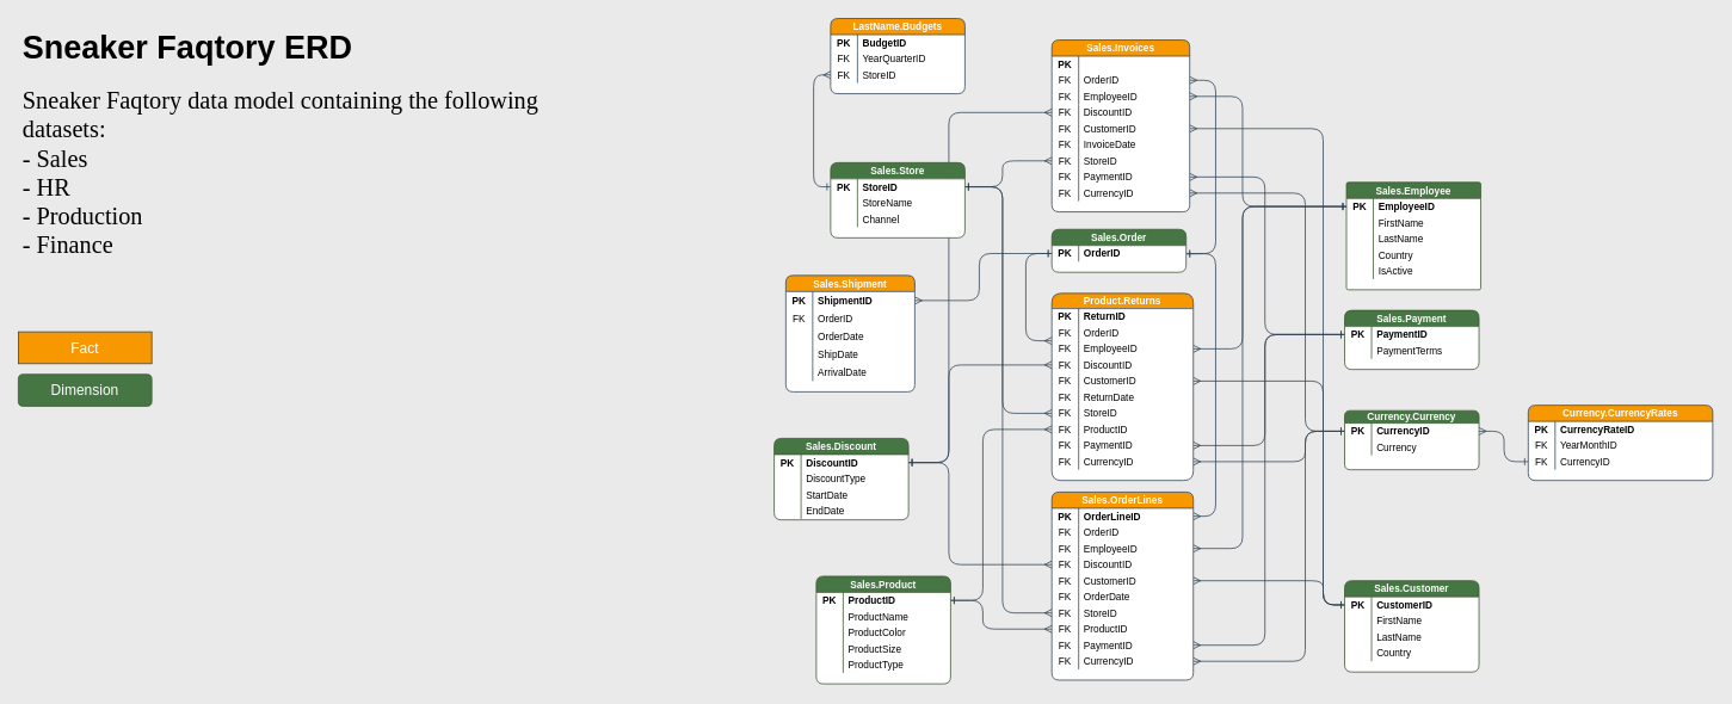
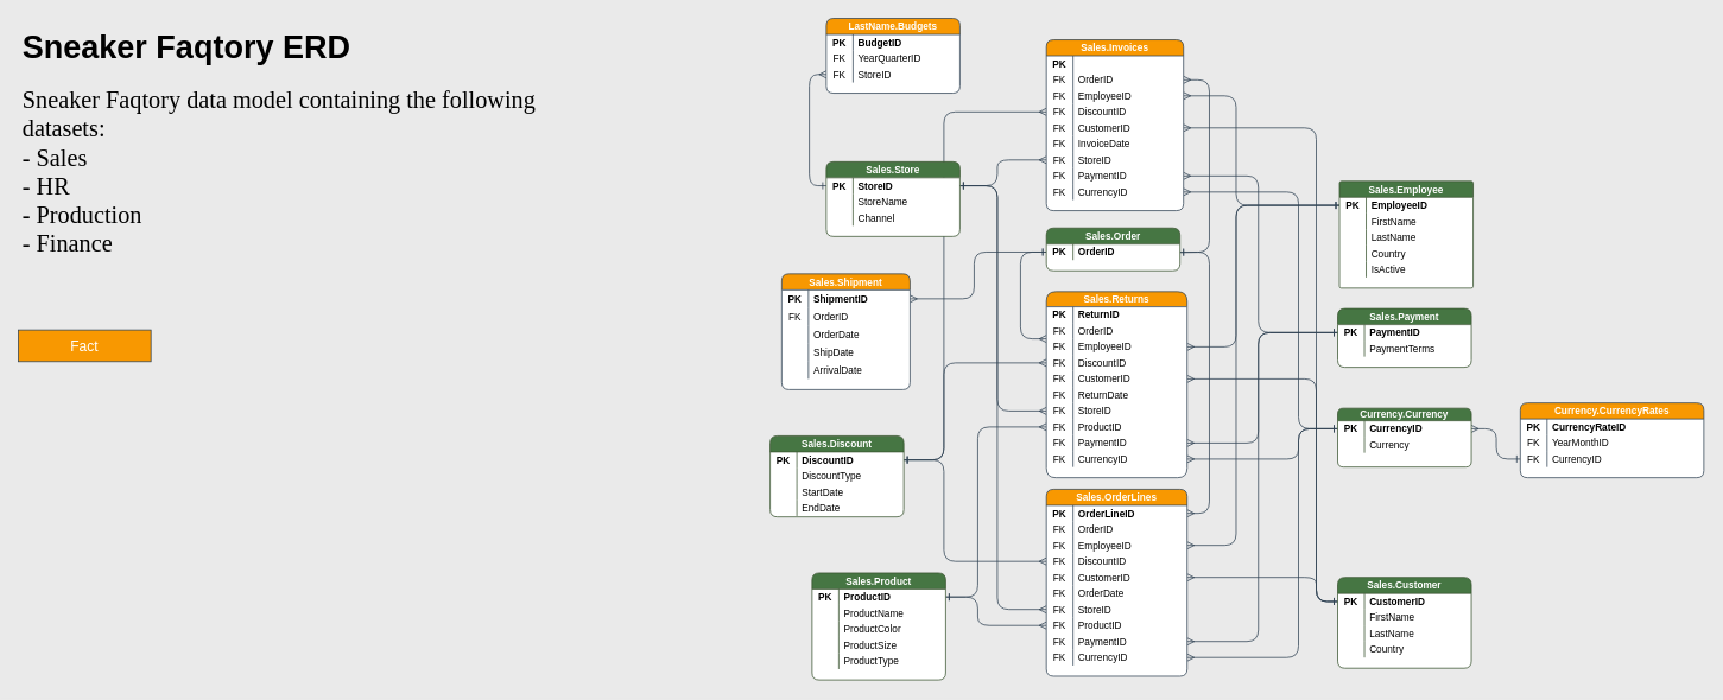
- <mxCell id="187" value="Product.Returns" style="shape=table;startSize=17;container=1;collapsible=1;childLayout=tableLayout;fixedRows=1;rowLines=0;fontStyle=1;align=center;resizeLast=1;fillColor=#F89801;strokeColor=#314354;fontSize=11;spacing=0;spacingBottom=0;spacingTop=0;rounded=1;swimlaneFillColor=default;fontColor=#ffffff;arcSize=21;" parent="1" vertex="1"><mxGeometry x="1174" y="327" width="158" height="209" as="geometry" /></mxCell>
+ <mxCell id="187" value="Sales.Returns" style="shape=table;startSize=17;container=1;collapsible=1;childLayout=tableLayout;fixedRows=1;rowLines=0;fontStyle=1;align=center;resizeLast=1;fillColor=#F89801;strokeColor=#314354;fontSize=11;spacing=0;spacingBottom=0;spacingTop=0;rounded=1;swimlaneFillColor=default;fontColor=#ffffff;arcSize=21;" parent="1" vertex="1"><mxGeometry x="1174" y="327" width="158" height="209" as="geometry" /></mxCell>
- <mxCell id="219" value="&lt;font style=&quot;font-size: 16px&quot;&gt;Dimension&lt;/font&gt;" style="rounded=1;whiteSpace=wrap;html=1;sketch=0;fontColor=#ffffff;strokeColor=#3A5431;fillColor=#467643;" parent="218" vertex="1"><mxGeometry y="47.429" width="149" height="35.571" as="geometry" /></mxCell>
